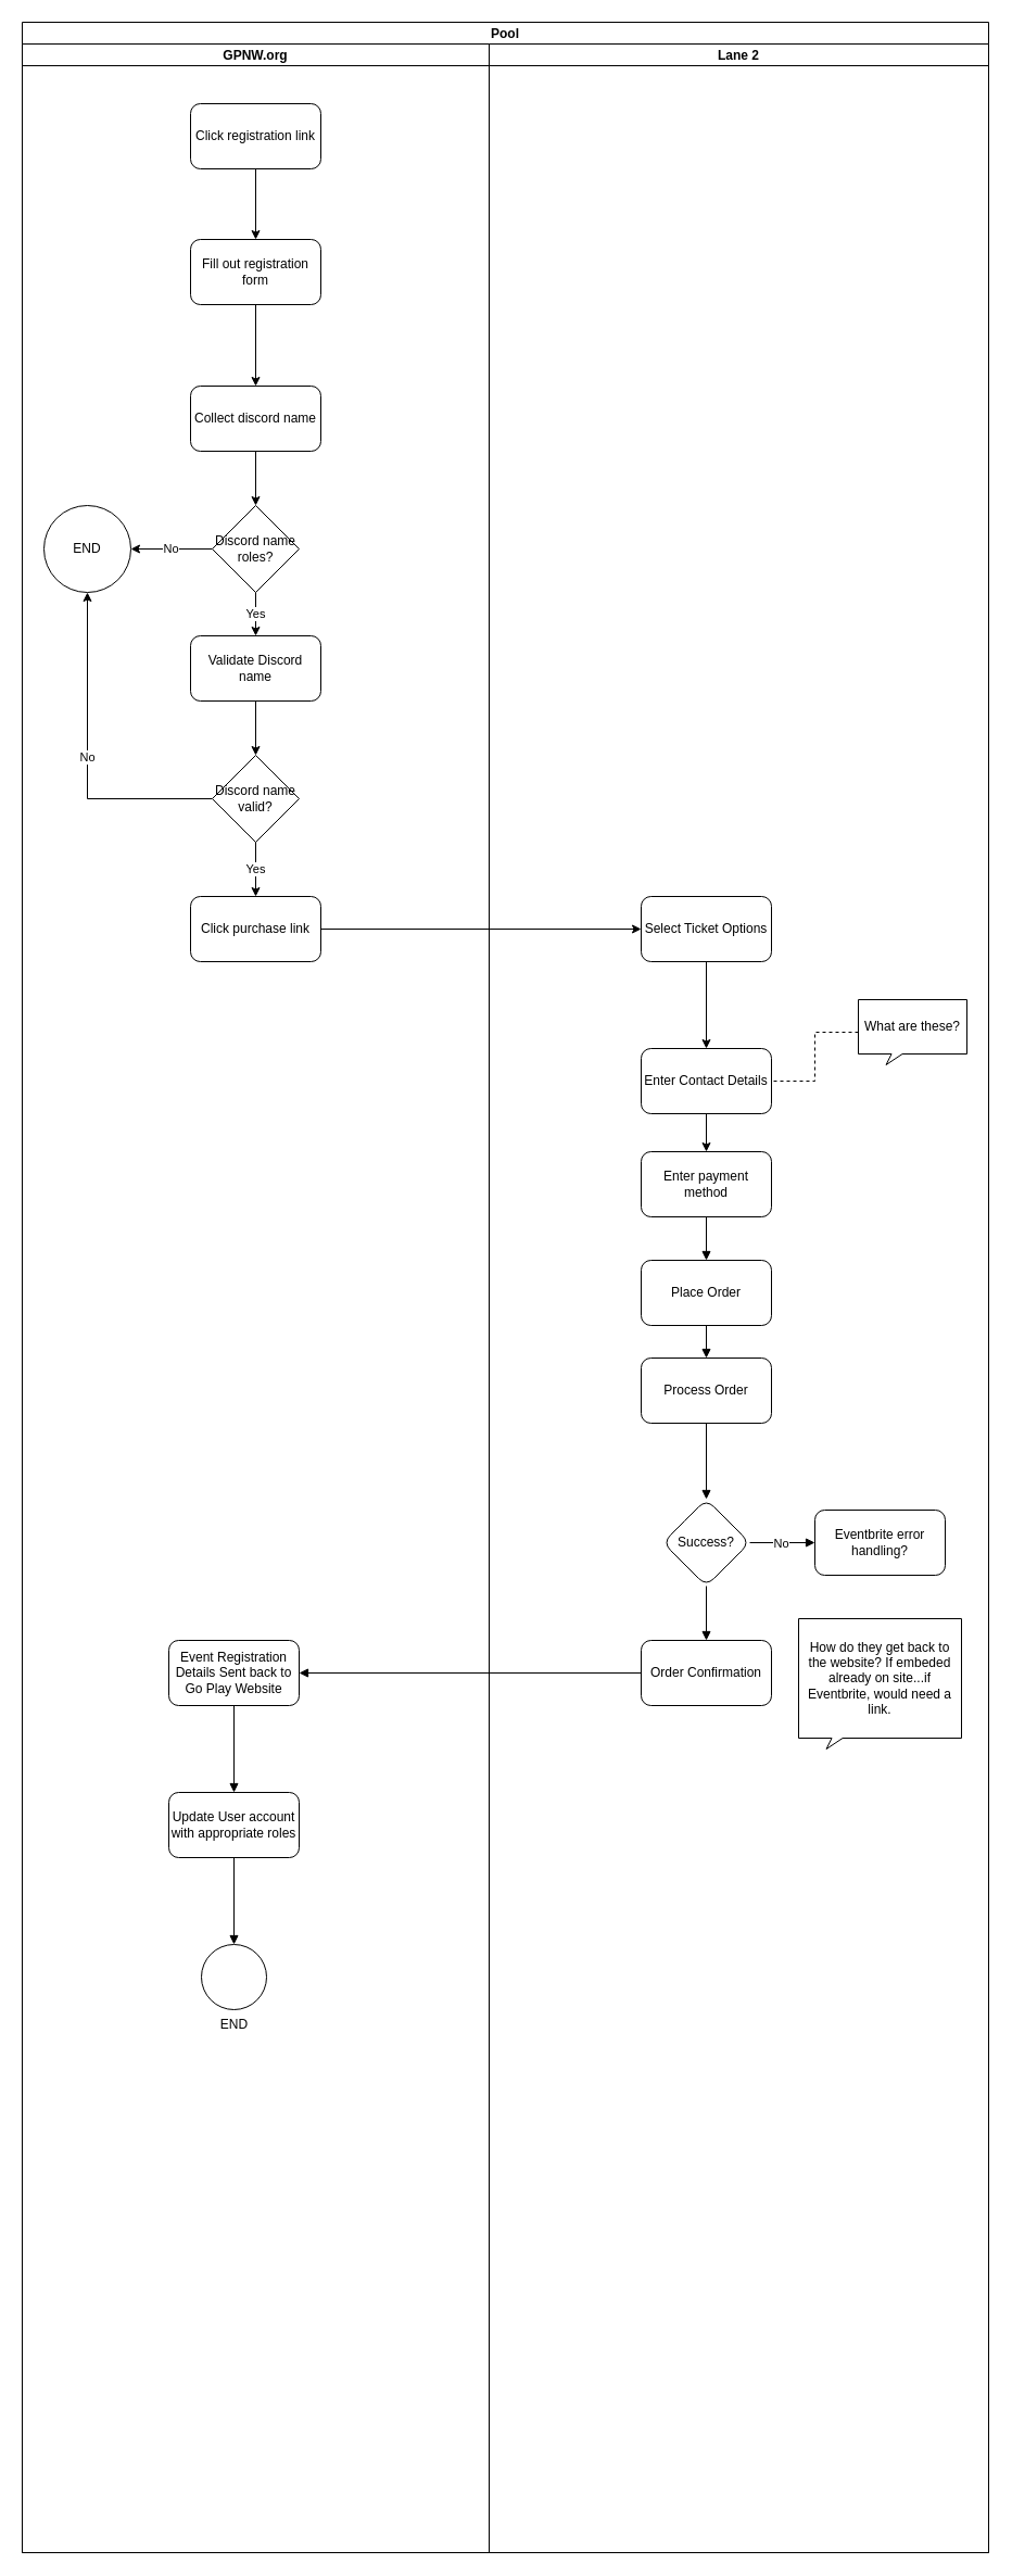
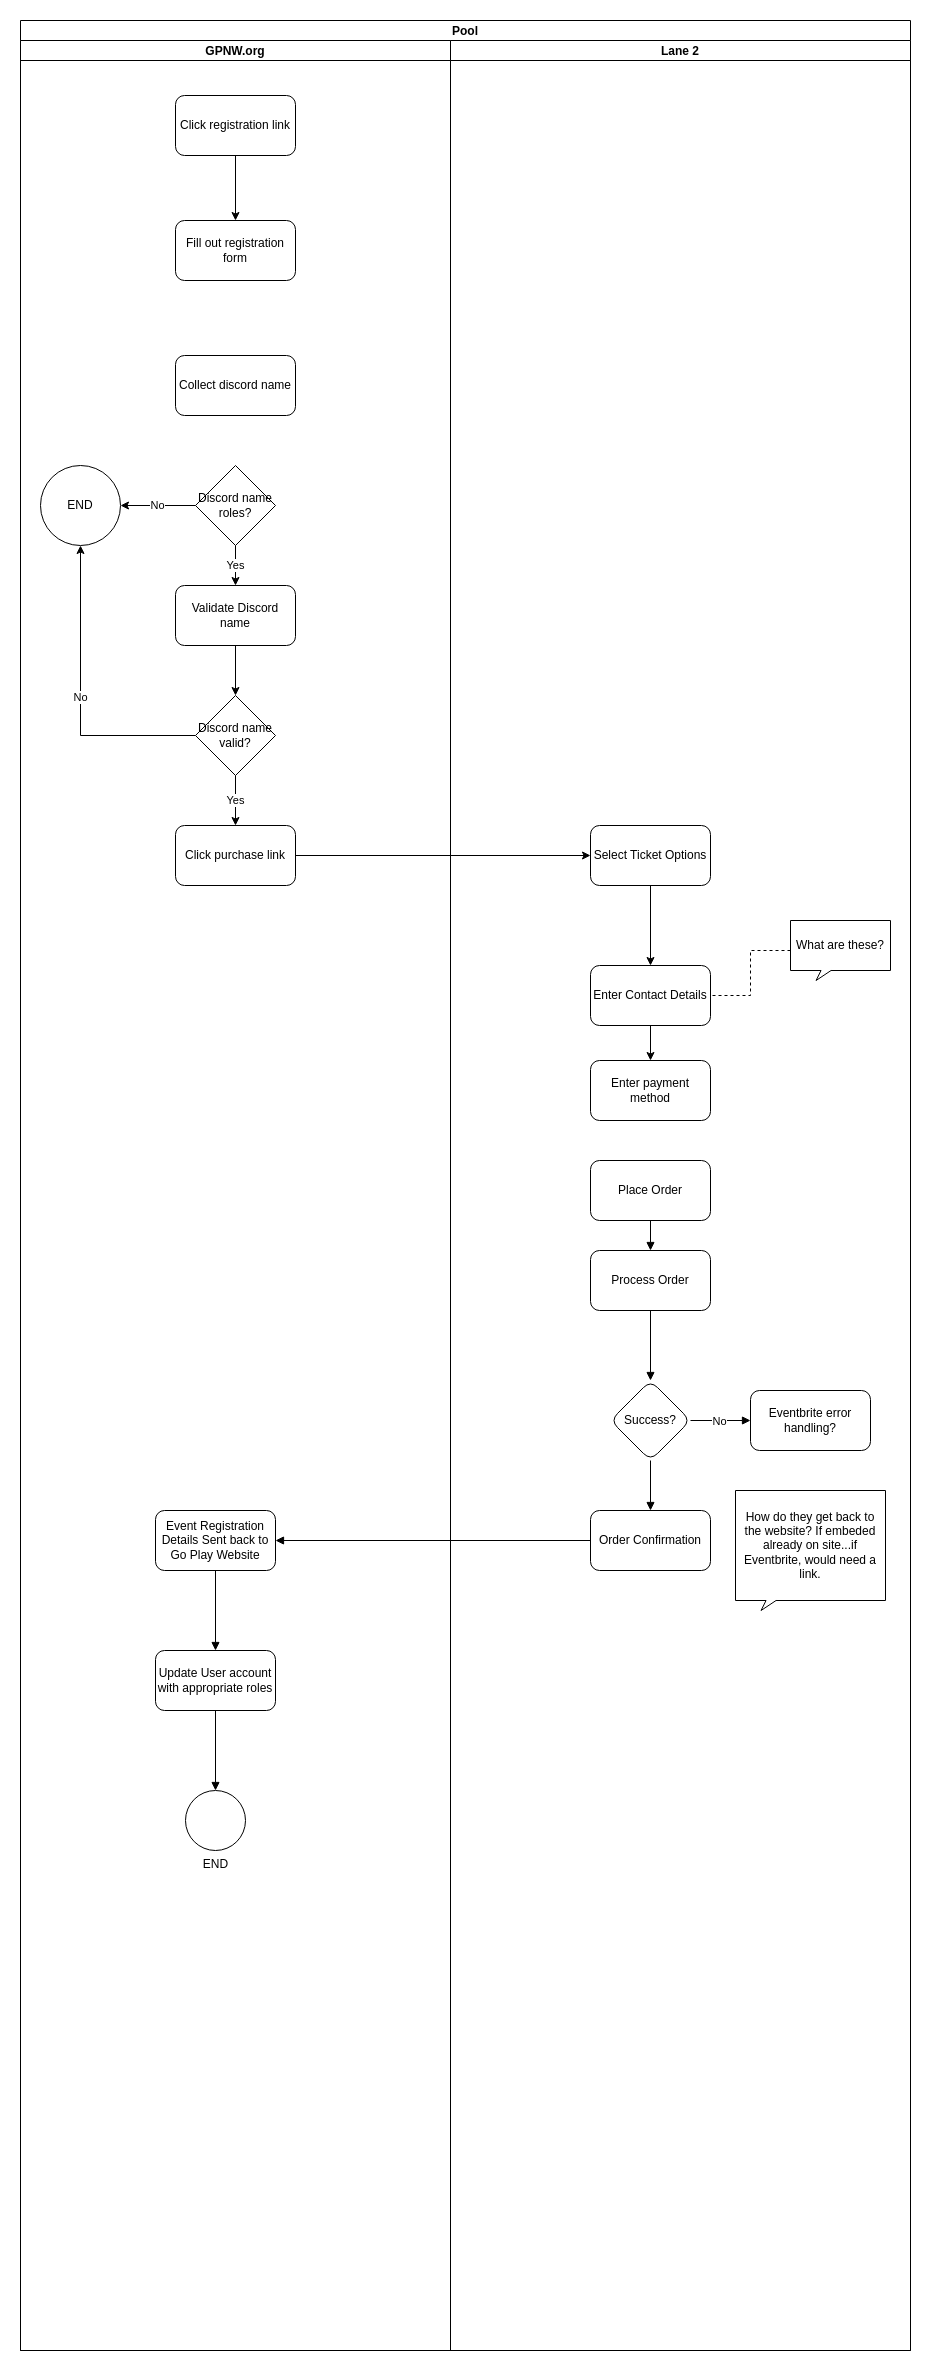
- <mxCell id="7" style="edgeStyle=orthogonalEdgeStyle;rounded=0;orthogonalLoop=1;jettySize=auto;html=1;" edge="1" parent="3" source="5" target="6"><mxGeometry relative="1" as="geometry" /></mxCell>
- <mxCell id="9" style="edgeStyle=orthogonalEdgeStyle;rounded=0;orthogonalLoop=1;jettySize=auto;html=1;" edge="1" parent="3" source="6" target="8"><mxGeometry relative="1" as="geometry" /></mxCell>
- <mxCell id="30" value="" style="edgeStyle=orthogonalEdgeStyle;rounded=0;orthogonalLoop=1;jettySize=auto;html=1;endArrow=block;endFill=1;" edge="1" parent="25" source="31" target="35"><mxGeometry relative="1" as="geometry" /></mxCell>
